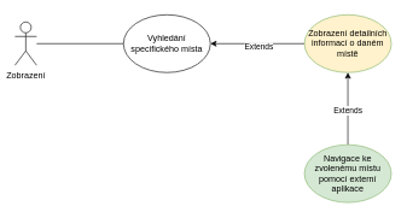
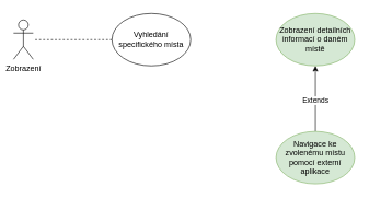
- <mxCell id="5" value="" style="endArrow=none;html=1;rounded=0;" edge="1" parent="1" source="10" target="2"><mxGeometry width="50" height="50" relative="1" as="geometry"><mxPoint x="184" y="220" as="sourcePoint" /><mxPoint x="180" y="220" as="targetPoint" /></mxGeometry></mxCell>
+ <mxCell id="5" value="" style="endArrow=none;html=1;rounded=0;dashed=1;" edge="1" parent="1" source="10" target="2"><mxGeometry width="50" height="50" relative="1" as="geometry"><mxPoint x="184" y="220" as="sourcePoint" /><mxPoint x="180" y="220" as="targetPoint" /></mxGeometry></mxCell>
- <mxCell id="3" value="" style="endArrow=classic;html=1;rounded=0;" edge="1" parent="1" source="6" target="10"><mxGeometry width="50" height="50" relative="1" as="geometry"><mxPoint x="370" y="80" as="sourcePoint" /><mxPoint x="304" y="220" as="targetPoint" /></mxGeometry></mxCell>
- <mxCell id="4" value="Extends" style="edgeLabel;html=1;align=center;verticalAlign=middle;resizable=0;points=[];" vertex="1" connectable="0" parent="3"><mxGeometry x="-0.022" y="4" relative="1" as="geometry"><mxPoint as="offset" /></mxGeometry></mxCell>
- <mxCell id="6" value="Zobrazení detailních informací o daném místě" style="ellipse;whiteSpace=wrap;html=1;fillColor=#fff2cc;strokeColor=#82b366;" vertex="1" parent="1"><mxGeometry x="420" y="20" width="120" height="80" as="geometry" /></mxCell>
+ <mxCell id="6" value="Zobrazení detailních informací o daném místě" style="ellipse;whiteSpace=wrap;html=1;fillColor=#d5e8d4;strokeColor=#82b366;" vertex="1" parent="1"><mxGeometry x="420" y="20" width="120" height="80" as="geometry" /></mxCell>
